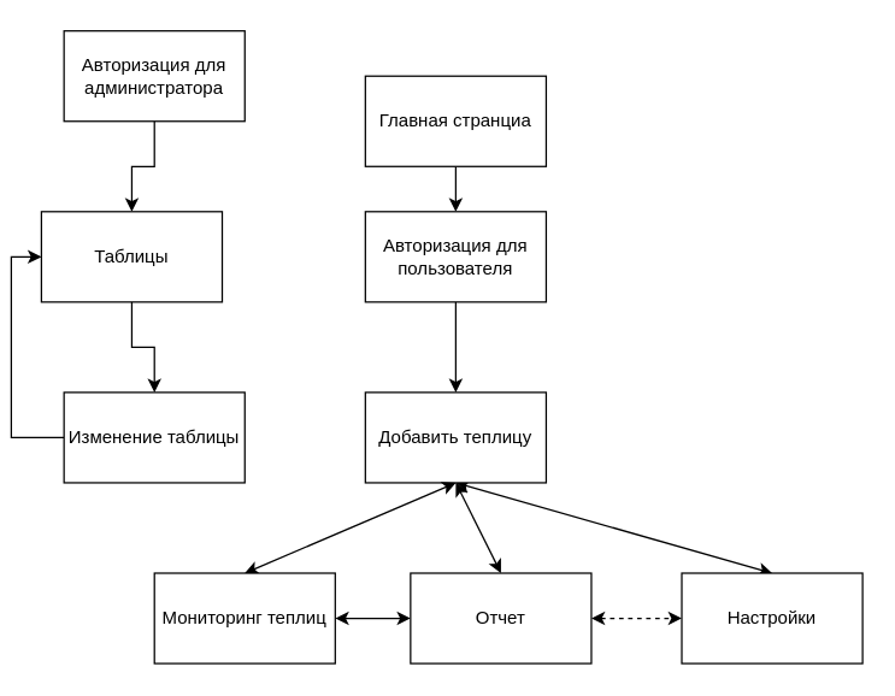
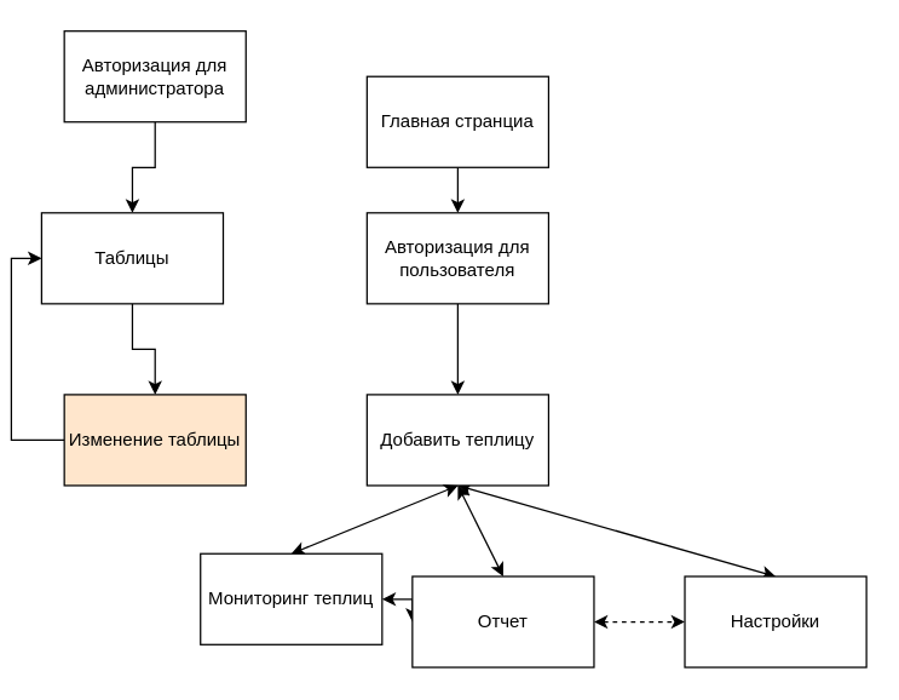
- <mxCell id="20" value="Изменение таблицы" style="rounded=0;whiteSpace=wrap;html=1;" vertex="1" parent="1"><mxGeometry x="35" y="260" width="120" height="60" as="geometry" /></mxCell>
+ <mxCell id="20" value="Изменение таблицы" style="rounded=0;whiteSpace=wrap;html=1;fillColor=#ffe6cc;" vertex="1" parent="1"><mxGeometry x="35" y="260" width="120" height="60" as="geometry" /></mxCell>
- <mxCell id="13" value="Мониторинг теплиц" style="rounded=0;whiteSpace=wrap;html=1;" vertex="1" parent="1"><mxGeometry x="95" y="380" width="120" height="60" as="geometry" /></mxCell>
+ <mxCell id="13" value="Мониторинг теплиц" style="rounded=0;whiteSpace=wrap;html=1;" vertex="1" parent="1"><mxGeometry x="125" y="365" width="120" height="60" as="geometry" /></mxCell>
